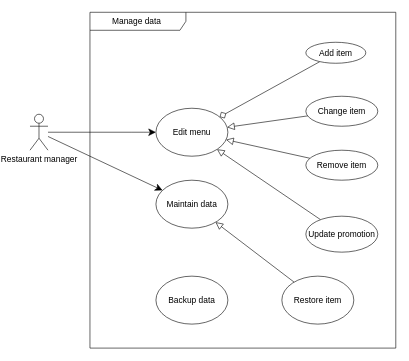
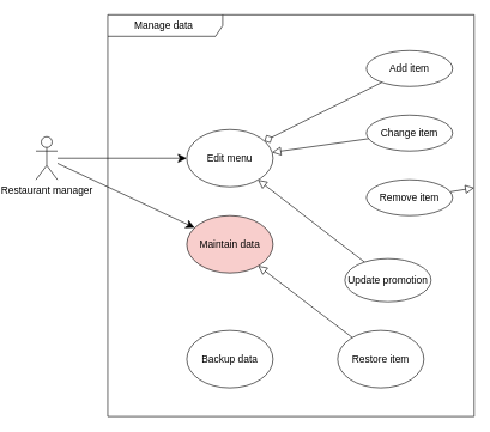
- <mxCell id="4" value="Add item" style="ellipse;whiteSpace=wrap;html=1;fontSize=14;" parent="1" vertex="1"><mxGeometry x="480" y="70" width="100" height="35" as="geometry" /></mxCell>
+ <mxCell id="4" value="Add item" style="ellipse;whiteSpace=wrap;html=1;fontSize=14;" parent="1" vertex="1"><mxGeometry x="480" y="70" width="120" height="50" as="geometry" /></mxCell>
- <mxCell id="11" style="edgeStyle=none;rounded=1;sketch=0;orthogonalLoop=1;jettySize=auto;html=1;endArrow=block;endFill=0;startSize=10;endSize=10;" edge="1" parent="1" source="12" target="8"><mxGeometry relative="1" as="geometry" /></mxCell>
+ <mxCell id="11" style="edgeStyle=none;rounded=1;sketch=0;orthogonalLoop=1;jettySize=auto;html=1;endArrow=block;endFill=0;startSize=10;endSize=10;" edge="1" parent="1" source="12" target="2"><mxGeometry relative="1" as="geometry" /></mxCell>
- <mxCell id="19" value="Maintain data" style="ellipse;whiteSpace=wrap;html=1;fontSize=14;" parent="1" vertex="1"><mxGeometry x="230" y="300" width="120" height="80" as="geometry" /></mxCell>
+ <mxCell id="19" value="Maintain data" style="ellipse;whiteSpace=wrap;html=1;fontSize=14;fillColor=#f8cecc;" parent="1" vertex="1"><mxGeometry x="230" y="300" width="120" height="80" as="geometry" /></mxCell>
- <mxCell id="15" value="Update promotion" style="ellipse;whiteSpace=wrap;html=1;fontSize=14;" parent="1" vertex="1"><mxGeometry x="480" y="360" width="120" height="60" as="geometry" /></mxCell>
+ <mxCell id="15" value="Update promotion" style="ellipse;whiteSpace=wrap;html=1;fontSize=14;" parent="1" vertex="1"><mxGeometry x="450" y="360" width="120" height="60" as="geometry" /></mxCell>
